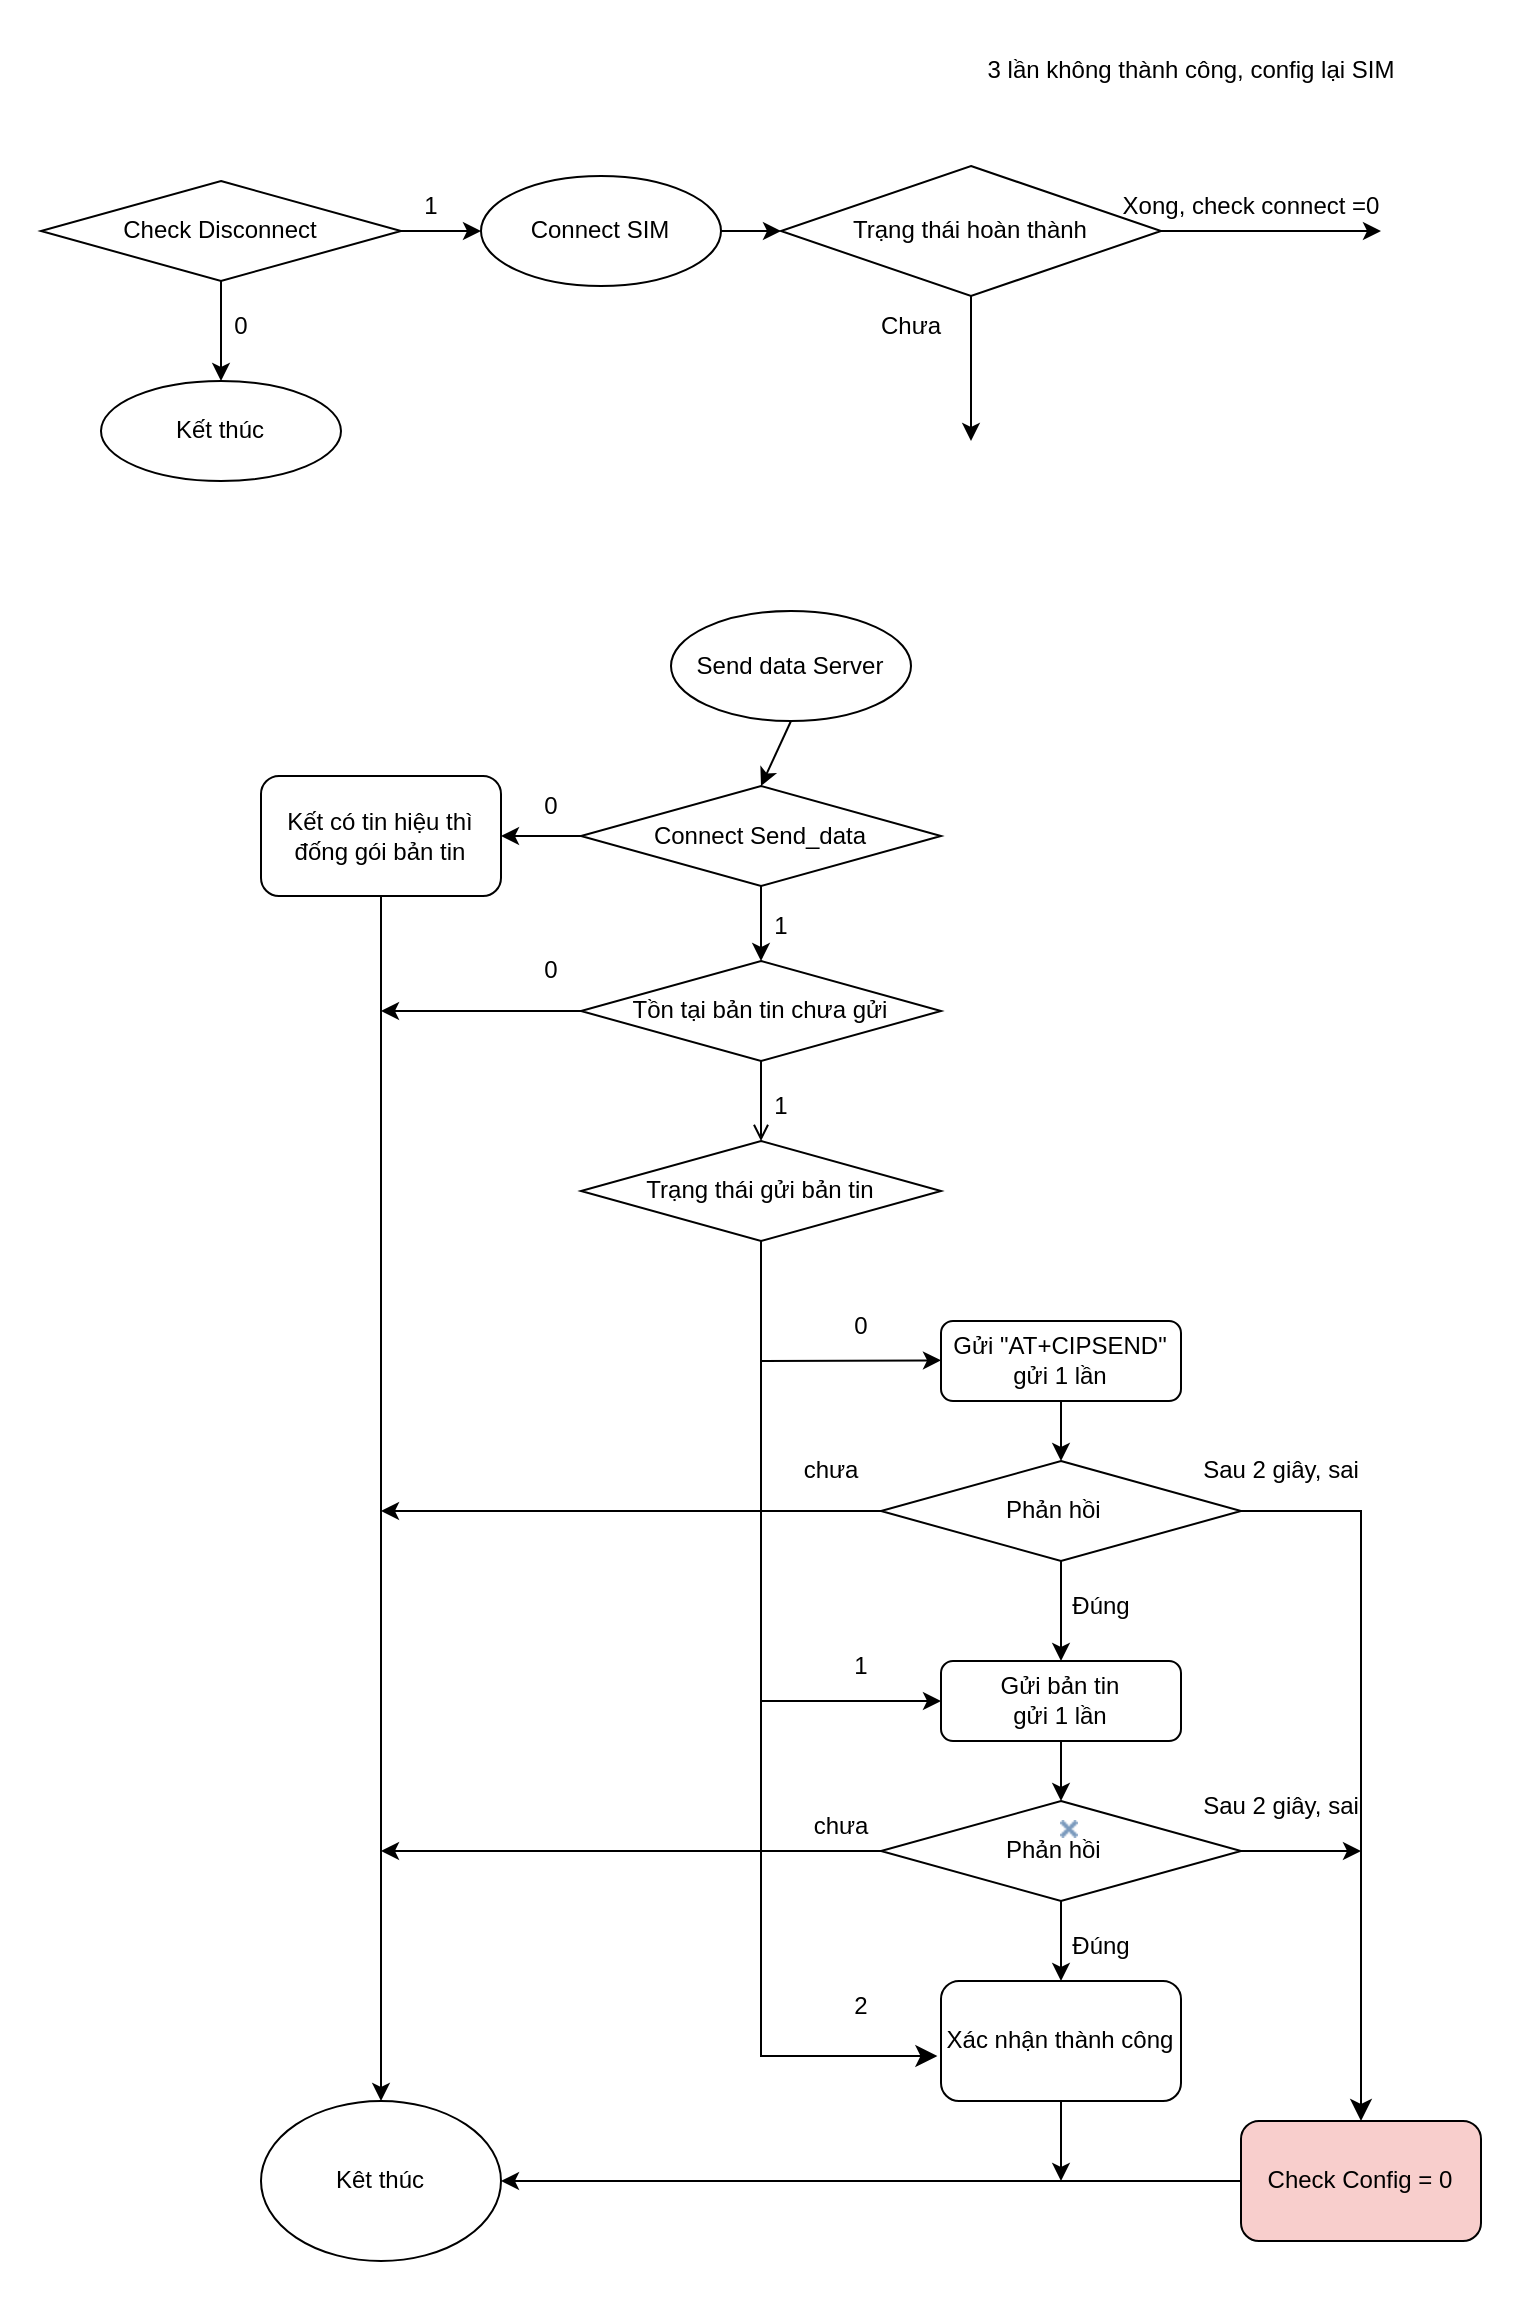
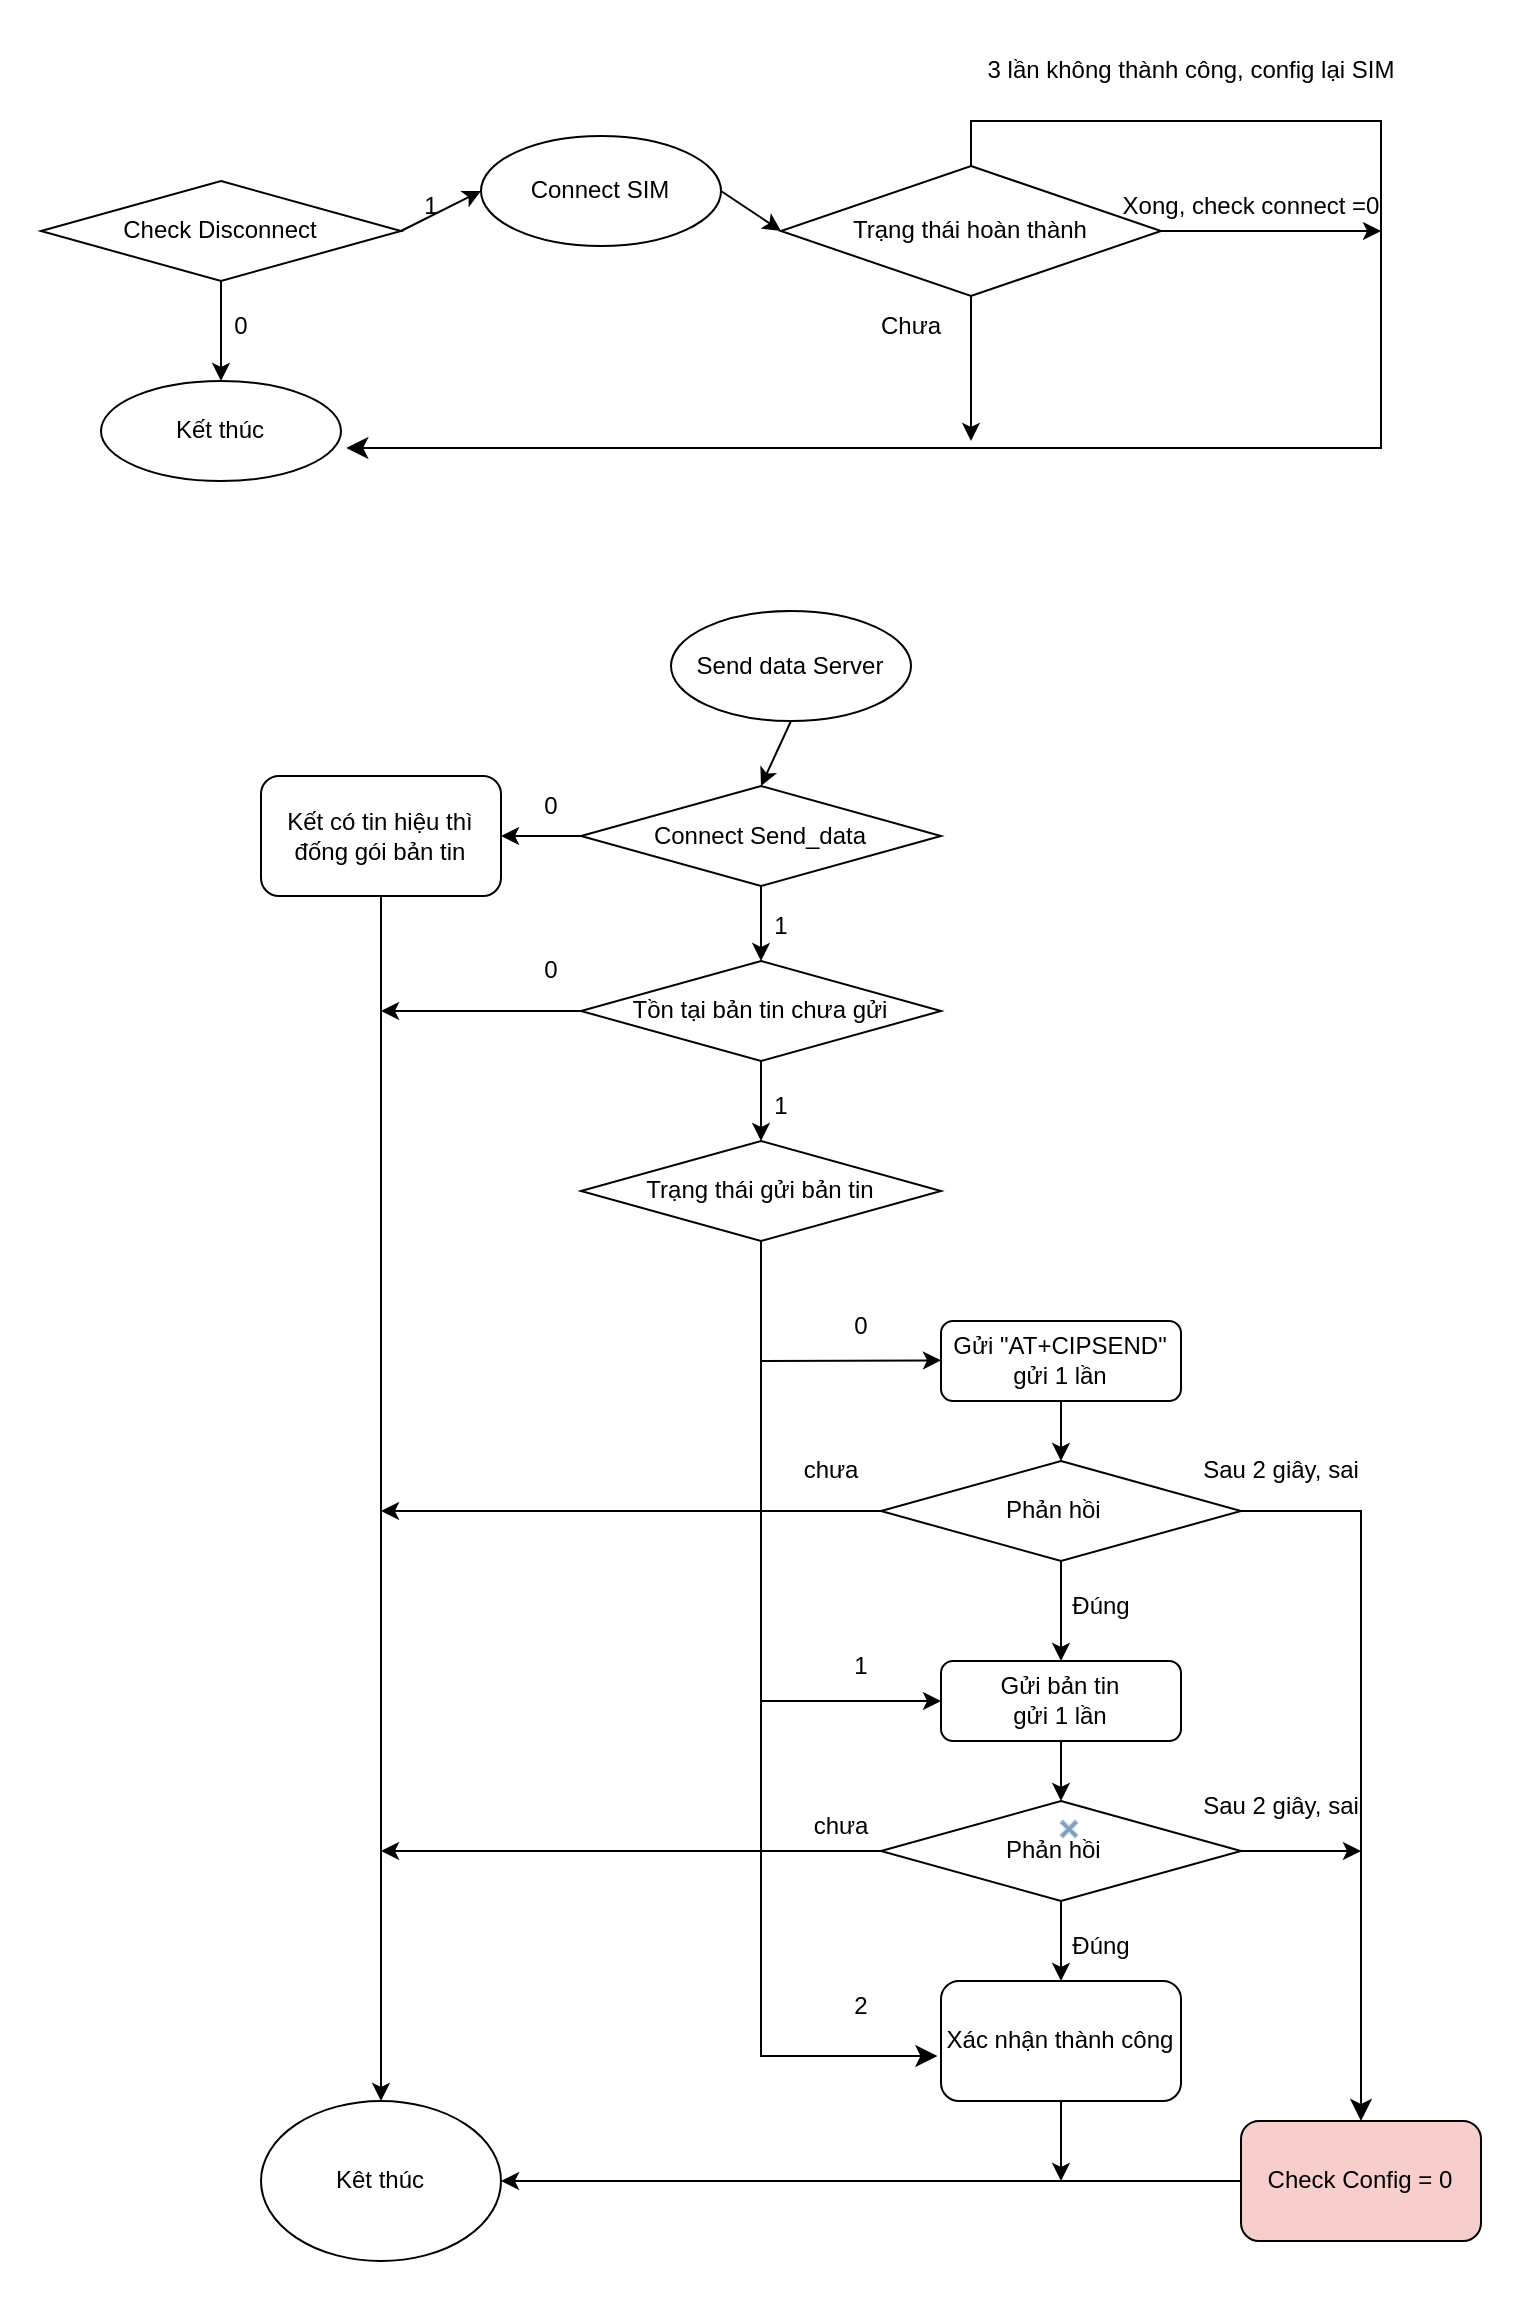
- <mxCell id="5" value="Connect SIM" style="ellipse;whiteSpace=wrap;html=1;" parent="1" vertex="1"><mxGeometry x="240" y="87.5" width="120" height="55" as="geometry" /></mxCell>
+ <mxCell id="5" value="Connect SIM" style="ellipse;whiteSpace=wrap;html=1;" parent="1" vertex="1"><mxGeometry x="240" y="67.5" width="120" height="55" as="geometry" /></mxCell>
+ <mxCell id="56" value="" style="edgeStyle=segmentEdgeStyle;endArrow=classic;html=1;curved=0;rounded=0;endSize=8;startSize=8;sourcePerimeterSpacing=0;targetPerimeterSpacing=0;exitX=0.5;exitY=0;exitDx=0;exitDy=0;entryX=1.022;entryY=0.669;entryDx=0;entryDy=0;entryPerimeter=0;" edge="1" parent="1" source="54" target="3"><mxGeometry width="100" relative="1" as="geometry"><mxPoint x="490" y="80" as="sourcePoint" /><mxPoint x="640" y="230" as="targetPoint" /><Array as="points"><mxPoint x="485" y="60" /><mxPoint x="690" y="60" /><mxPoint x="690" y="224" /></Array></mxGeometry></mxCell>
- <mxCell id="25" value="" style="edgeStyle=none;orthogonalLoop=1;jettySize=auto;html=1;rounded=0;exitX=0.5;exitY=1;exitDx=0;exitDy=0;entryX=0.5;entryY=0;entryDx=0;entryDy=0;endArrow=open;" parent="1" source="15" target="16" edge="1"><mxGeometry width="100" relative="1" as="geometry"><mxPoint x="360" y="560" as="sourcePoint" /><mxPoint x="460" y="560" as="targetPoint" /><Array as="points" /></mxGeometry></mxCell>
+ <mxCell id="25" value="" style="edgeStyle=none;orthogonalLoop=1;jettySize=auto;html=1;rounded=0;exitX=0.5;exitY=1;exitDx=0;exitDy=0;entryX=0.5;entryY=0;entryDx=0;entryDy=0;" parent="1" source="15" target="16" edge="1"><mxGeometry width="100" relative="1" as="geometry"><mxPoint x="360" y="560" as="sourcePoint" /><mxPoint x="460" y="560" as="targetPoint" /><Array as="points" /></mxGeometry></mxCell>
